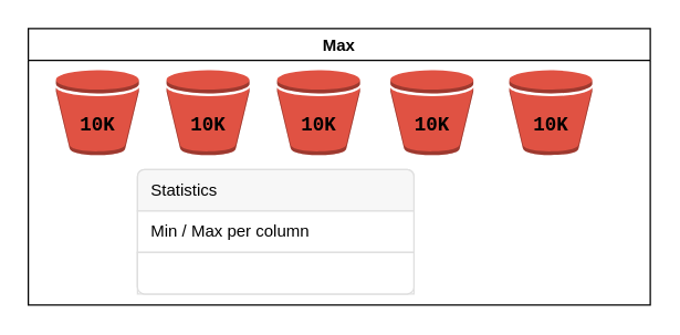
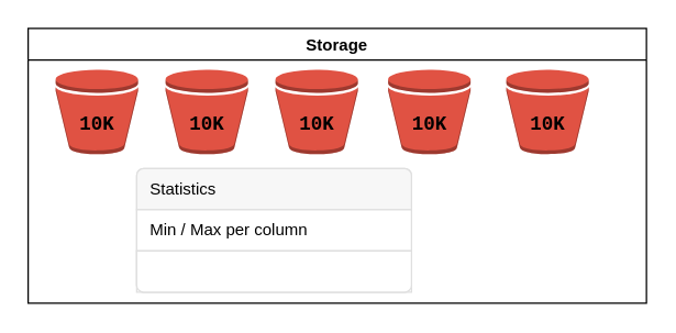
- <mxCell id="18" value="Max" style="swimlane;" vertex="1" parent="2"><mxGeometry width="450" height="200" as="geometry" /></mxCell>
+ <mxCell id="18" value="Storage" style="swimlane;" vertex="1" parent="2"><mxGeometry width="450" height="200" as="geometry" /></mxCell>
